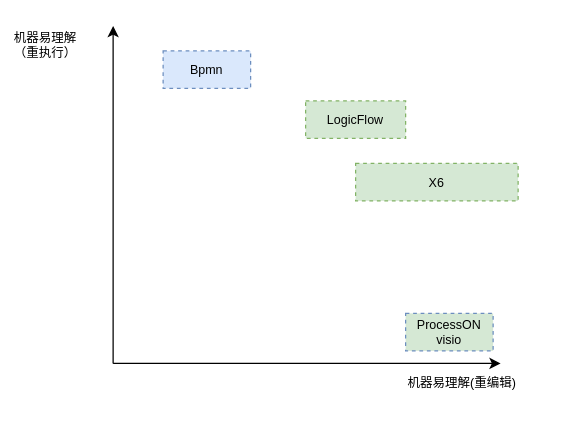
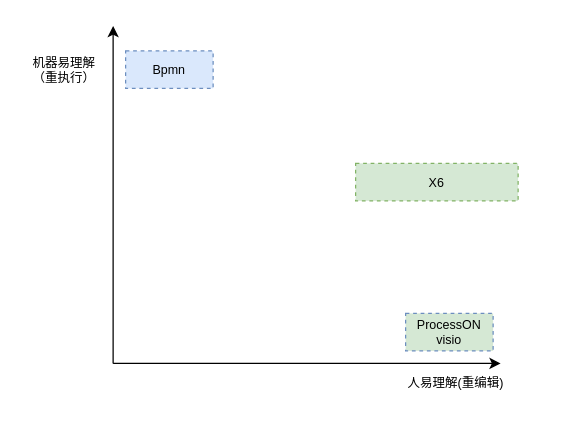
- <mxCell id="5" value="机器易理解&#10;（重执行）" style="text;strokeColor=none;fillColor=none;align=left;verticalAlign=middle;spacingLeft=4;spacingRight=4;overflow=hidden;points=[[0,0.5],[1,0.5]];portConstraint=eastwest;rotatable=0;dashed=1;labelBackgroundColor=none;fontSize=10;fontColor=#000000;html=0;" vertex="1" parent="1"><mxGeometry x="5" y="20" width="70" height="30" as="geometry" /></mxCell>
+ <mxCell id="5" value="机器易理解&#10;（重执行）" style="text;strokeColor=none;fillColor=none;align=left;verticalAlign=middle;spacingLeft=4;spacingRight=4;overflow=hidden;points=[[0,0.5],[1,0.5]];portConstraint=eastwest;rotatable=0;dashed=1;labelBackgroundColor=none;fontSize=10;fontColor=#000000;html=0;" vertex="1" parent="1"><mxGeometry x="20" y="40" width="70" height="30" as="geometry" /></mxCell>
- <mxCell id="6" value="Bpmn" style="rounded=0;whiteSpace=wrap;html=1;dashed=1;labelBackgroundColor=none;fontSize=10;fillColor=#dae8fc;strokeColor=#6c8ebf;" vertex="1" parent="1"><mxGeometry x="130" y="40" width="70" height="30" as="geometry" /></mxCell>
+ <mxCell id="6" value="Bpmn" style="rounded=0;whiteSpace=wrap;html=1;dashed=1;labelBackgroundColor=none;fontSize=10;fillColor=#dae8fc;strokeColor=#6c8ebf;" vertex="1" parent="1"><mxGeometry x="100" y="40" width="70" height="30" as="geometry" /></mxCell>
- <mxCell id="8" value="LogicFlow" style="rounded=0;whiteSpace=wrap;html=1;dashed=1;labelBackgroundColor=none;fontSize=10;fillColor=#d5e8d4;strokeColor=#82b366;" vertex="1" parent="1"><mxGeometry x="244" y="80" width="80" height="30" as="geometry" /></mxCell>
- <mxCell id="4" value="机器易理解(重编辑)" style="text;strokeColor=none;fillColor=none;align=left;verticalAlign=middle;spacingLeft=4;spacingRight=4;overflow=hidden;points=[[0,0.5],[1,0.5]];portConstraint=eastwest;rotatable=0;dashed=1;labelBackgroundColor=none;fontSize=10;fontColor=#000000;html=0;" vertex="1" parent="1"><mxGeometry x="320" y="290" width="110" height="30" as="geometry" /></mxCell>
+ <mxCell id="4" value="人易理解(重编辑)" style="text;strokeColor=none;fillColor=none;align=left;verticalAlign=middle;spacingLeft=4;spacingRight=4;overflow=hidden;points=[[0,0.5],[1,0.5]];portConstraint=eastwest;rotatable=0;dashed=1;labelBackgroundColor=none;fontSize=10;fontColor=#000000;html=0;" vertex="1" parent="1"><mxGeometry x="320" y="290" width="110" height="30" as="geometry" /></mxCell>
